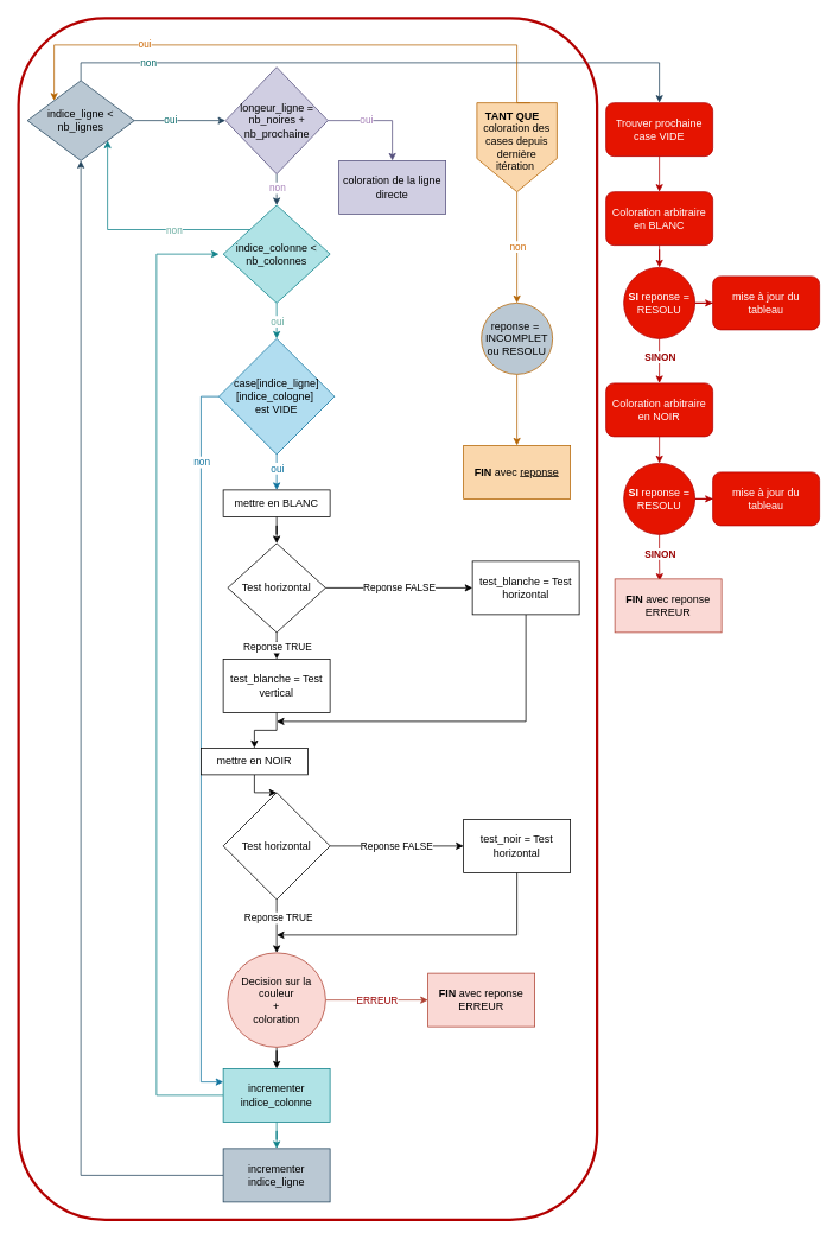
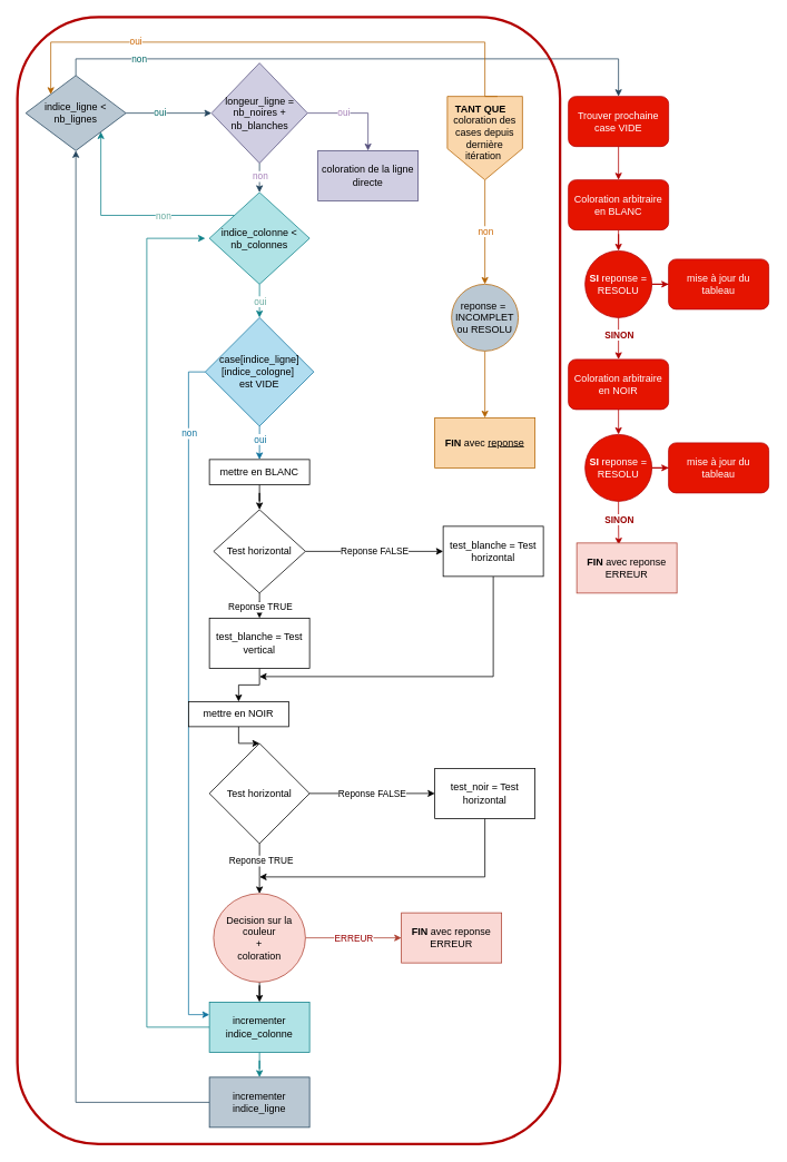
- <mxCell id="8" value="longeur_ligne = nb_noires + nb_prochaine" style="rhombus;whiteSpace=wrap;html=1;fillColor=#d0cee2;strokeColor=#56517e;" parent="1" vertex="1"><mxGeometry x="252.5" y="75" width="115" height="120" as="geometry" /></mxCell>
+ <mxCell id="8" value="longeur_ligne = nb_noires + nb_blanches" style="rhombus;whiteSpace=wrap;html=1;fillColor=#d0cee2;strokeColor=#56517e;" parent="1" vertex="1"><mxGeometry x="252.5" y="75" width="115" height="120" as="geometry" /></mxCell>
